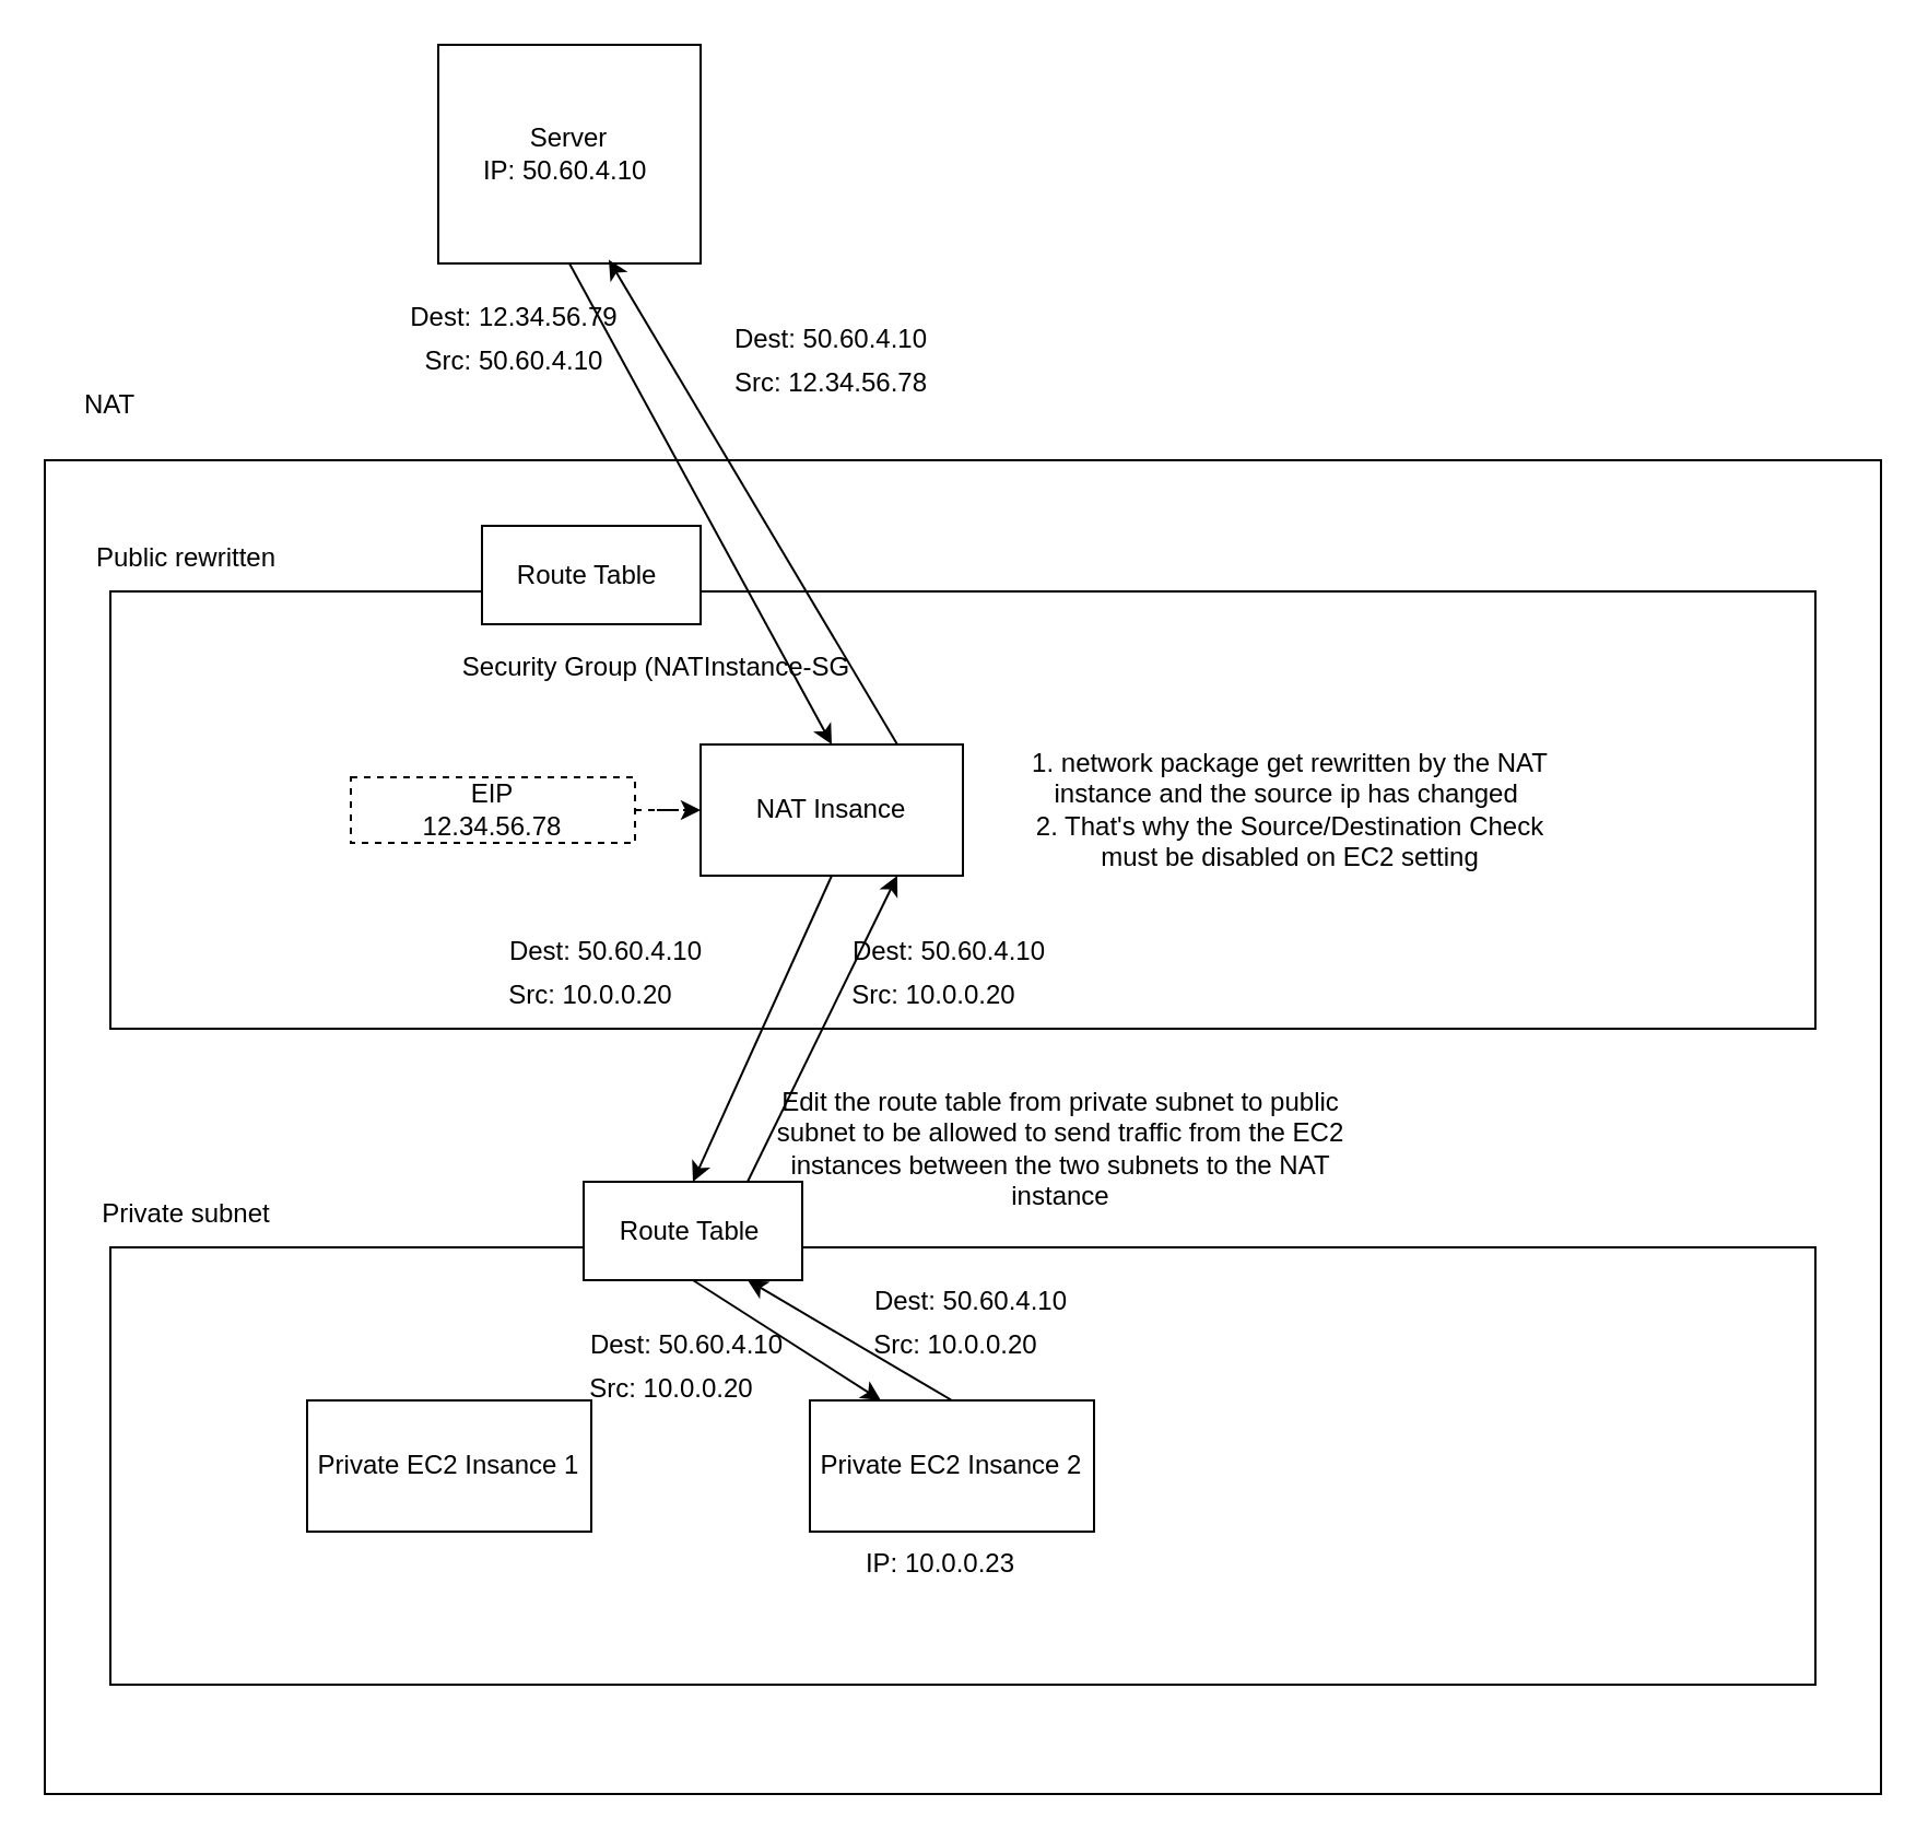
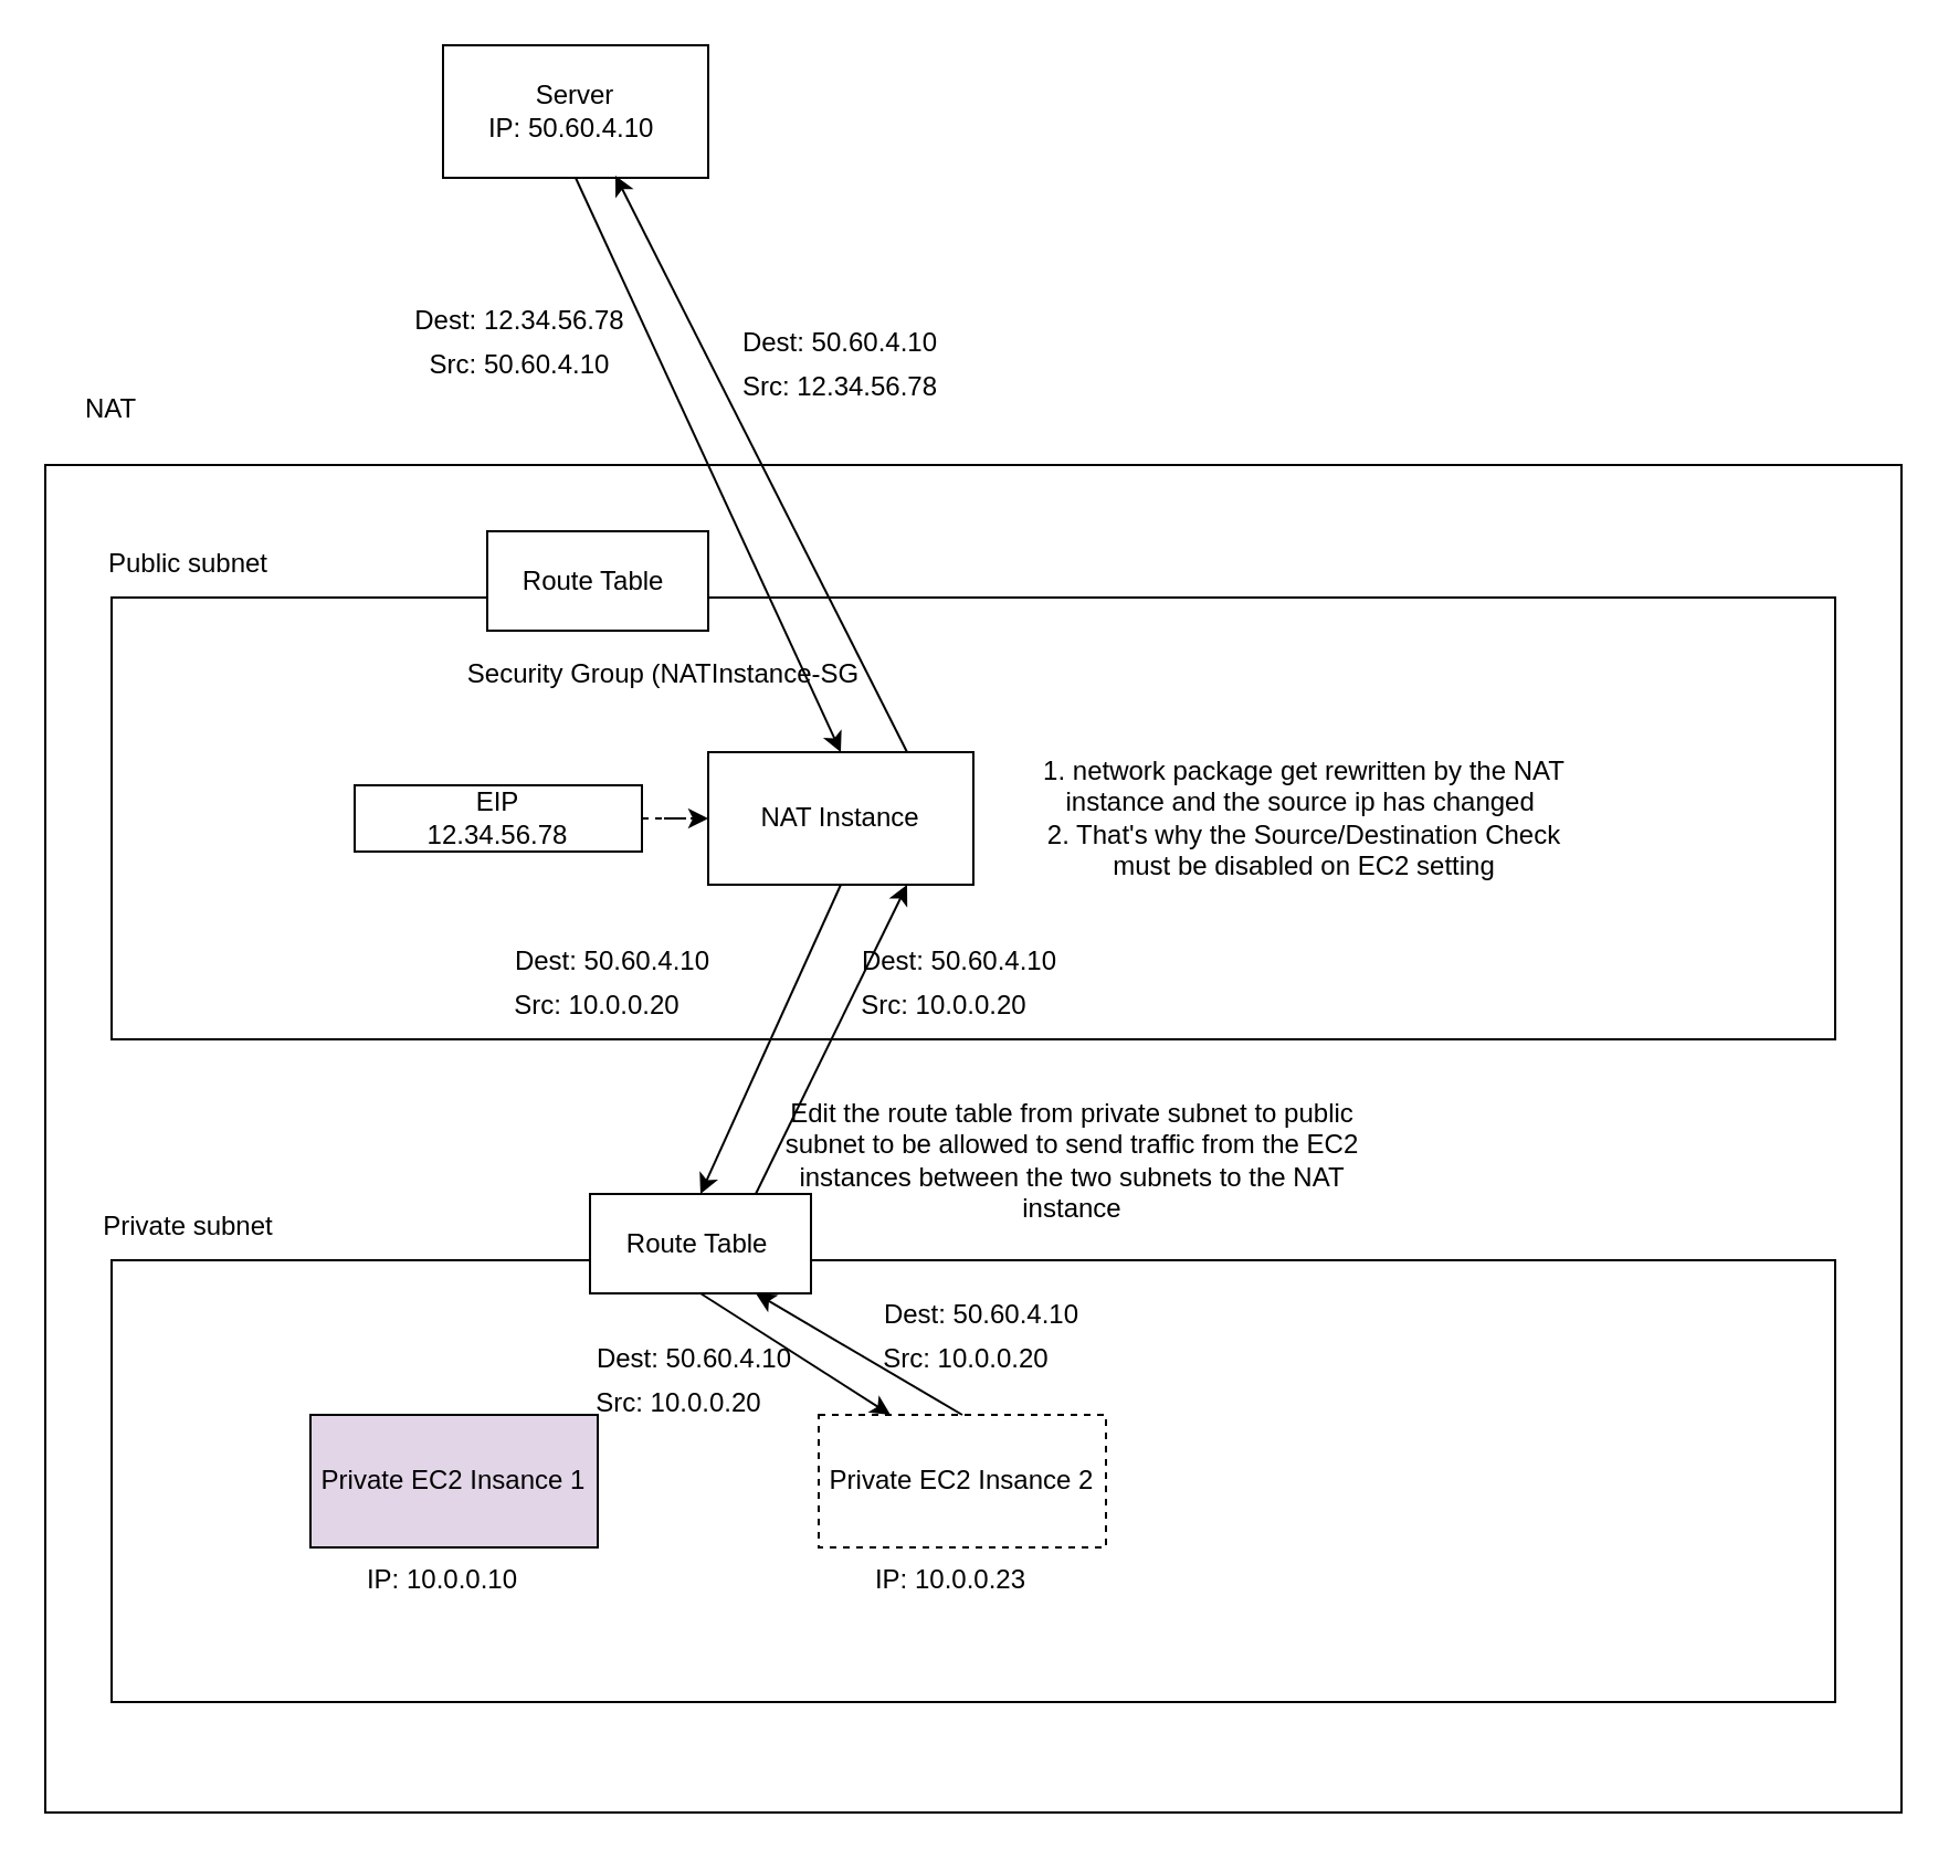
- <mxCell id="8" value="Server&lt;br&gt;IP: 50.60.4.10&amp;nbsp;" style="rounded=0;whiteSpace=wrap;html=1;" parent="1" vertex="1"><mxGeometry x="200" y="20" width="120" height="100" as="geometry" /></mxCell>
+ <mxCell id="8" value="Server&lt;br&gt;IP: 50.60.4.10&amp;nbsp;" style="rounded=0;whiteSpace=wrap;html=1;" parent="1" vertex="1"><mxGeometry x="200" y="20" width="120" height="60" as="geometry" /></mxCell>
- <mxCell id="32" value="Dest: 12.34.56.79" style="text;html=1;strokeColor=none;fillColor=none;align=center;verticalAlign=middle;whiteSpace=wrap;rounded=0;" parent="1" vertex="1"><mxGeometry x="175" y="130" width="120" height="30" as="geometry" /></mxCell>
+ <mxCell id="32" value="Dest: 12.34.56.78" style="text;html=1;strokeColor=none;fillColor=none;align=center;verticalAlign=middle;whiteSpace=wrap;rounded=0;" parent="1" vertex="1"><mxGeometry x="175" y="130" width="120" height="30" as="geometry" /></mxCell>
- <mxCell id="6" value="Public rewritten" style="text;html=1;strokeColor=none;fillColor=none;align=center;verticalAlign=middle;whiteSpace=wrap;rounded=0;" parent="1" vertex="1"><mxGeometry x="20" y="240" width="130" height="30" as="geometry" /></mxCell>
+ <mxCell id="6" value="Public subnet" style="text;html=1;strokeColor=none;fillColor=none;align=center;verticalAlign=middle;whiteSpace=wrap;rounded=0;" parent="1" vertex="1"><mxGeometry x="20" y="240" width="130" height="30" as="geometry" /></mxCell>
- <mxCell id="12" value="EIP&lt;br&gt;12.34.56.78" style="rounded=0;whiteSpace=wrap;html=1;dashed=1;" parent="1" vertex="1"><mxGeometry x="160" y="355" width="130" height="30" as="geometry" /></mxCell>
+ <mxCell id="12" value="EIP&lt;br&gt;12.34.56.78" style="rounded=0;whiteSpace=wrap;html=1;" parent="1" vertex="1"><mxGeometry x="160" y="355" width="130" height="30" as="geometry" /></mxCell>
- <mxCell id="9" value="NAT Insance" style="rounded=0;whiteSpace=wrap;html=1;" parent="1" vertex="1"><mxGeometry x="320" y="340" width="120" height="60" as="geometry" /></mxCell>
+ <mxCell id="9" value="NAT Instance" style="rounded=0;whiteSpace=wrap;html=1;" parent="1" vertex="1"><mxGeometry x="320" y="340" width="120" height="60" as="geometry" /></mxCell>
- <mxCell id="13" value="Private EC2 Insance 1" style="rounded=0;whiteSpace=wrap;html=1;" parent="1" vertex="1"><mxGeometry x="140" y="640" width="130" height="60" as="geometry" /></mxCell>
+ <mxCell id="13" value="Private EC2 Insance 1" style="rounded=0;whiteSpace=wrap;html=1;fillColor=#e1d5e7;" parent="1" vertex="1"><mxGeometry x="140" y="640" width="130" height="60" as="geometry" /></mxCell>
- <mxCell id="14" value="Private EC2 Insance 2" style="rounded=0;whiteSpace=wrap;html=1;" parent="1" vertex="1"><mxGeometry x="370" y="640" width="130" height="60" as="geometry" /></mxCell>
+ <mxCell id="14" value="Private EC2 Insance 2" style="rounded=0;whiteSpace=wrap;html=1;dashed=1;" parent="1" vertex="1"><mxGeometry x="370" y="640" width="130" height="60" as="geometry" /></mxCell>
+ <mxCell id="22" value="IP: 10.0.0.10" style="text;html=1;strokeColor=none;fillColor=none;align=center;verticalAlign=middle;whiteSpace=wrap;rounded=0;" parent="1" vertex="1"><mxGeometry x="140" y="700" width="120" height="30" as="geometry" /></mxCell>
